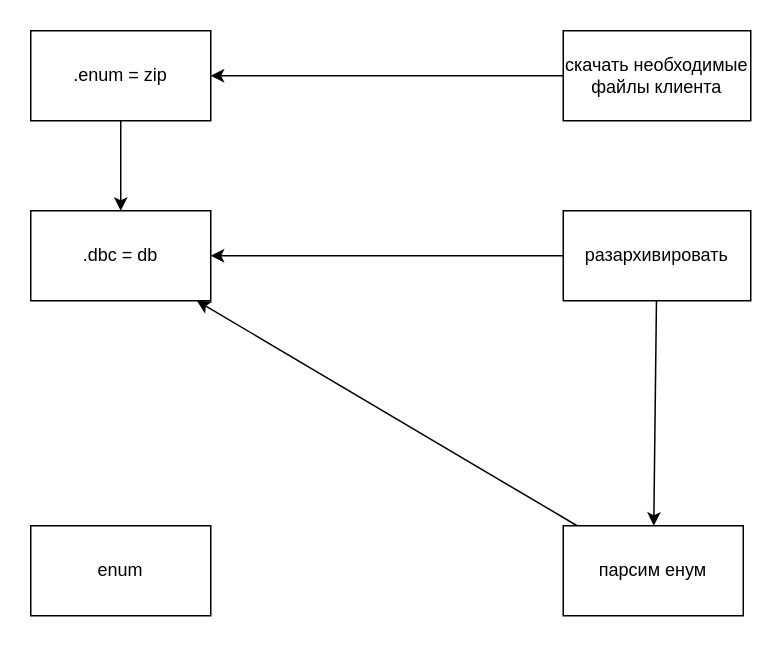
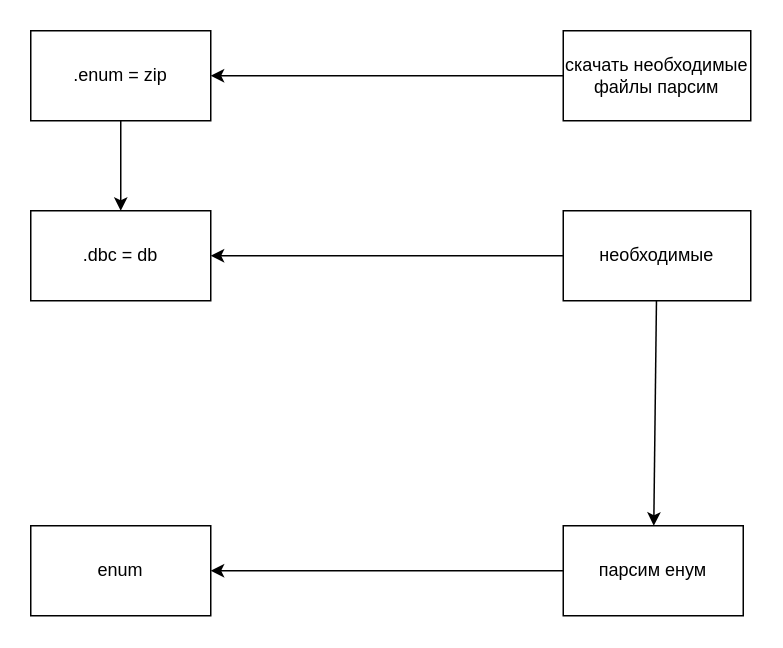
- <mxCell id="3" value="скачать необходимые файлы клиента" style="rounded=0;whiteSpace=wrap;html=1;" vertex="1" parent="1"><mxGeometry x="375" y="20" width="125" height="60" as="geometry" /></mxCell>
+ <mxCell id="3" value="скачать необходимые файлы парсим" style="rounded=0;whiteSpace=wrap;html=1;" vertex="1" parent="1"><mxGeometry x="375" y="20" width="125" height="60" as="geometry" /></mxCell>
- <mxCell id="10" value="разархивировать" style="rounded=0;whiteSpace=wrap;html=1;" vertex="1" parent="1"><mxGeometry x="375" y="140" width="125" height="60" as="geometry" /></mxCell>
+ <mxCell id="10" value="необходимые" style="rounded=0;whiteSpace=wrap;html=1;" vertex="1" parent="1"><mxGeometry x="375" y="140" width="125" height="60" as="geometry" /></mxCell>
- <mxCell id="11" style="edgeStyle=none;html=1;" edge="1" parent="1" source="12" target="6"><mxGeometry relative="1" as="geometry" /></mxCell>
+ <mxCell id="11" style="edgeStyle=none;html=1;" edge="1" parent="1" source="12" target="7"><mxGeometry relative="1" as="geometry" /></mxCell>
